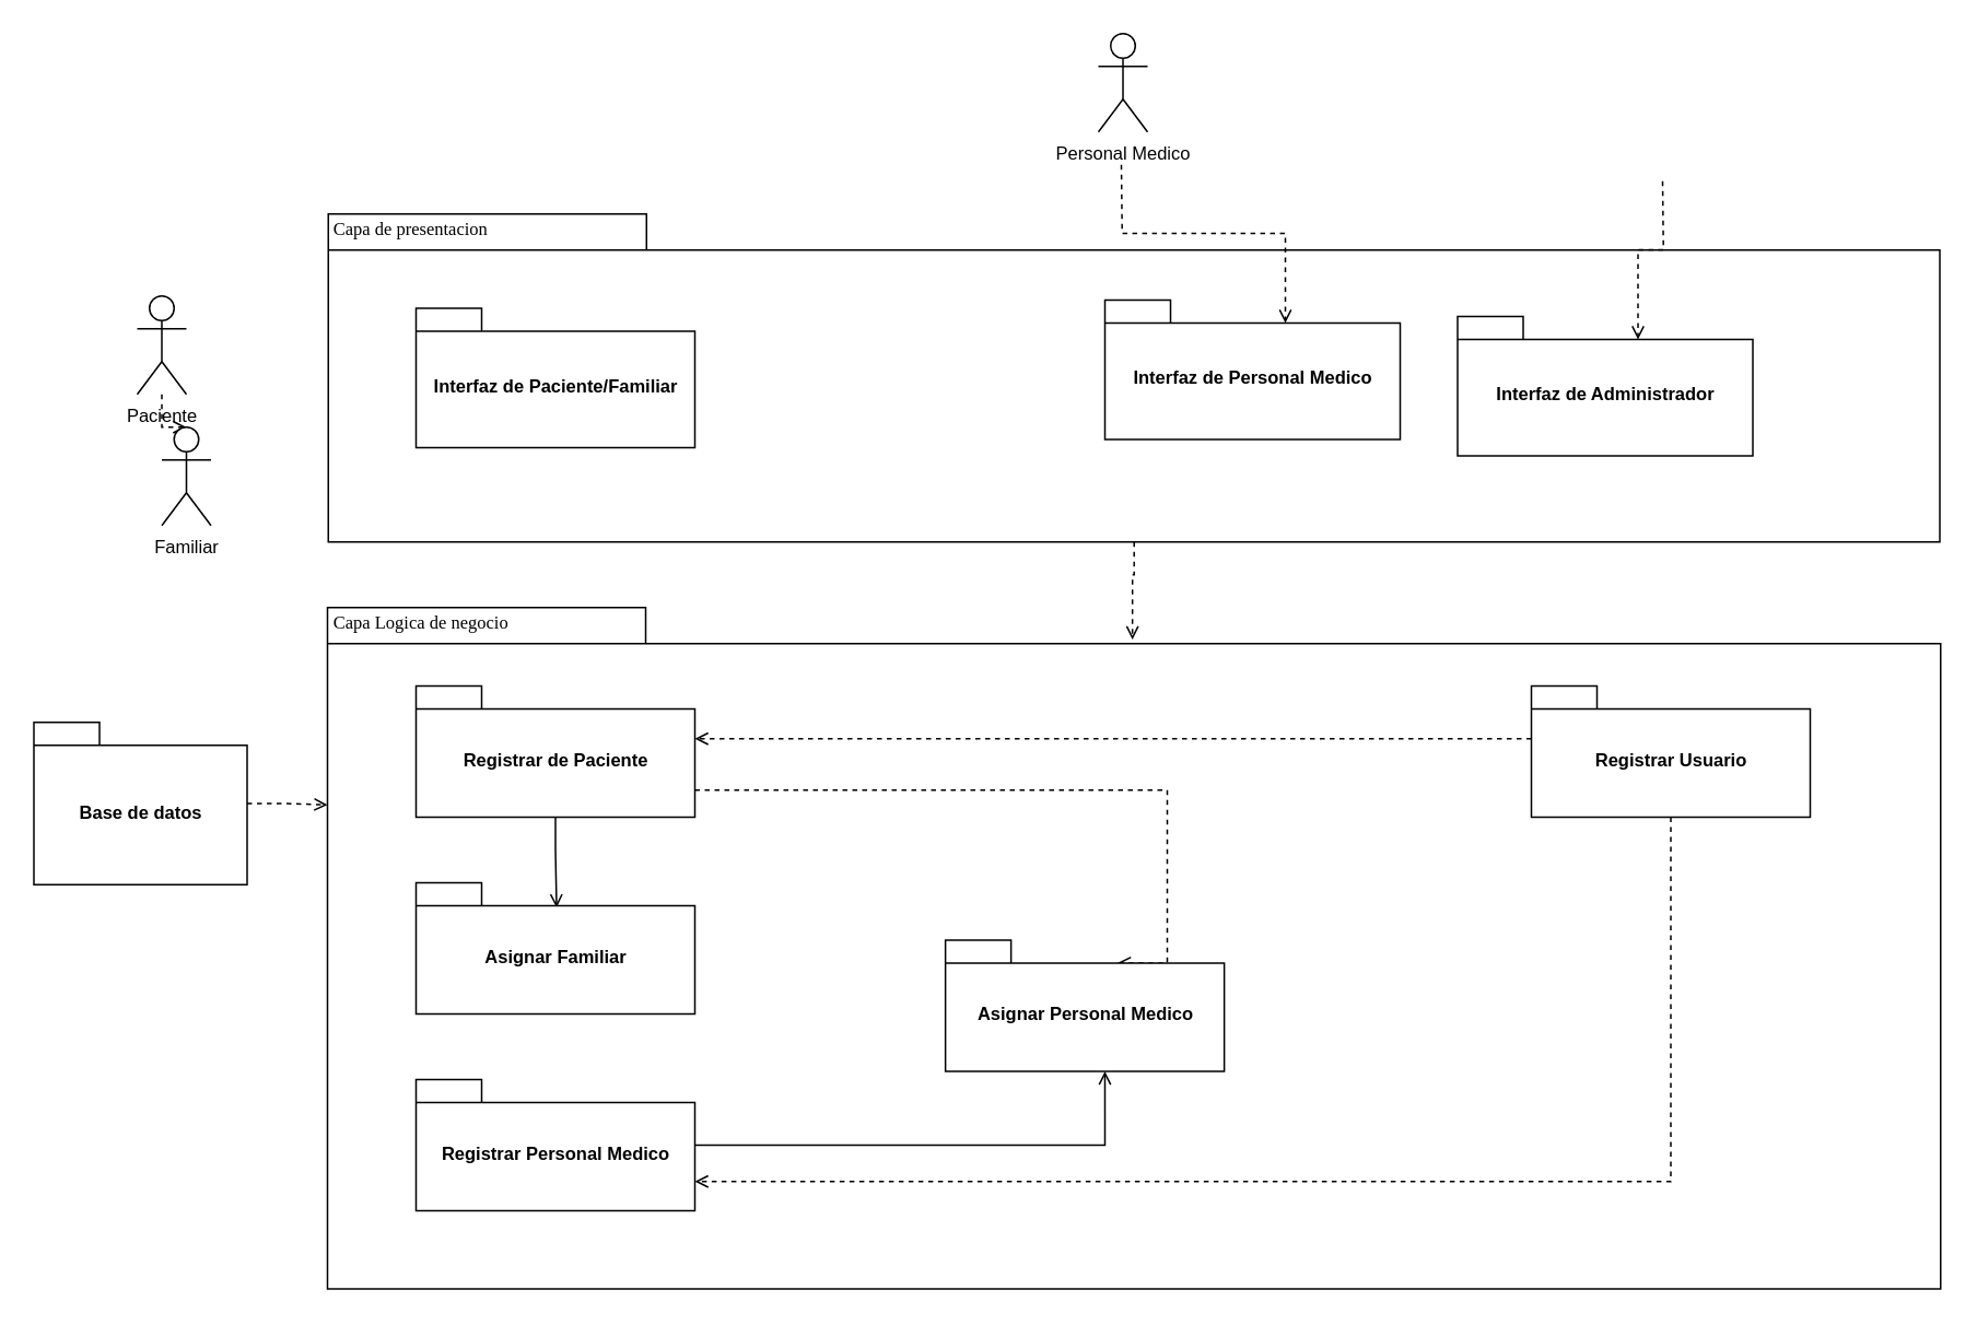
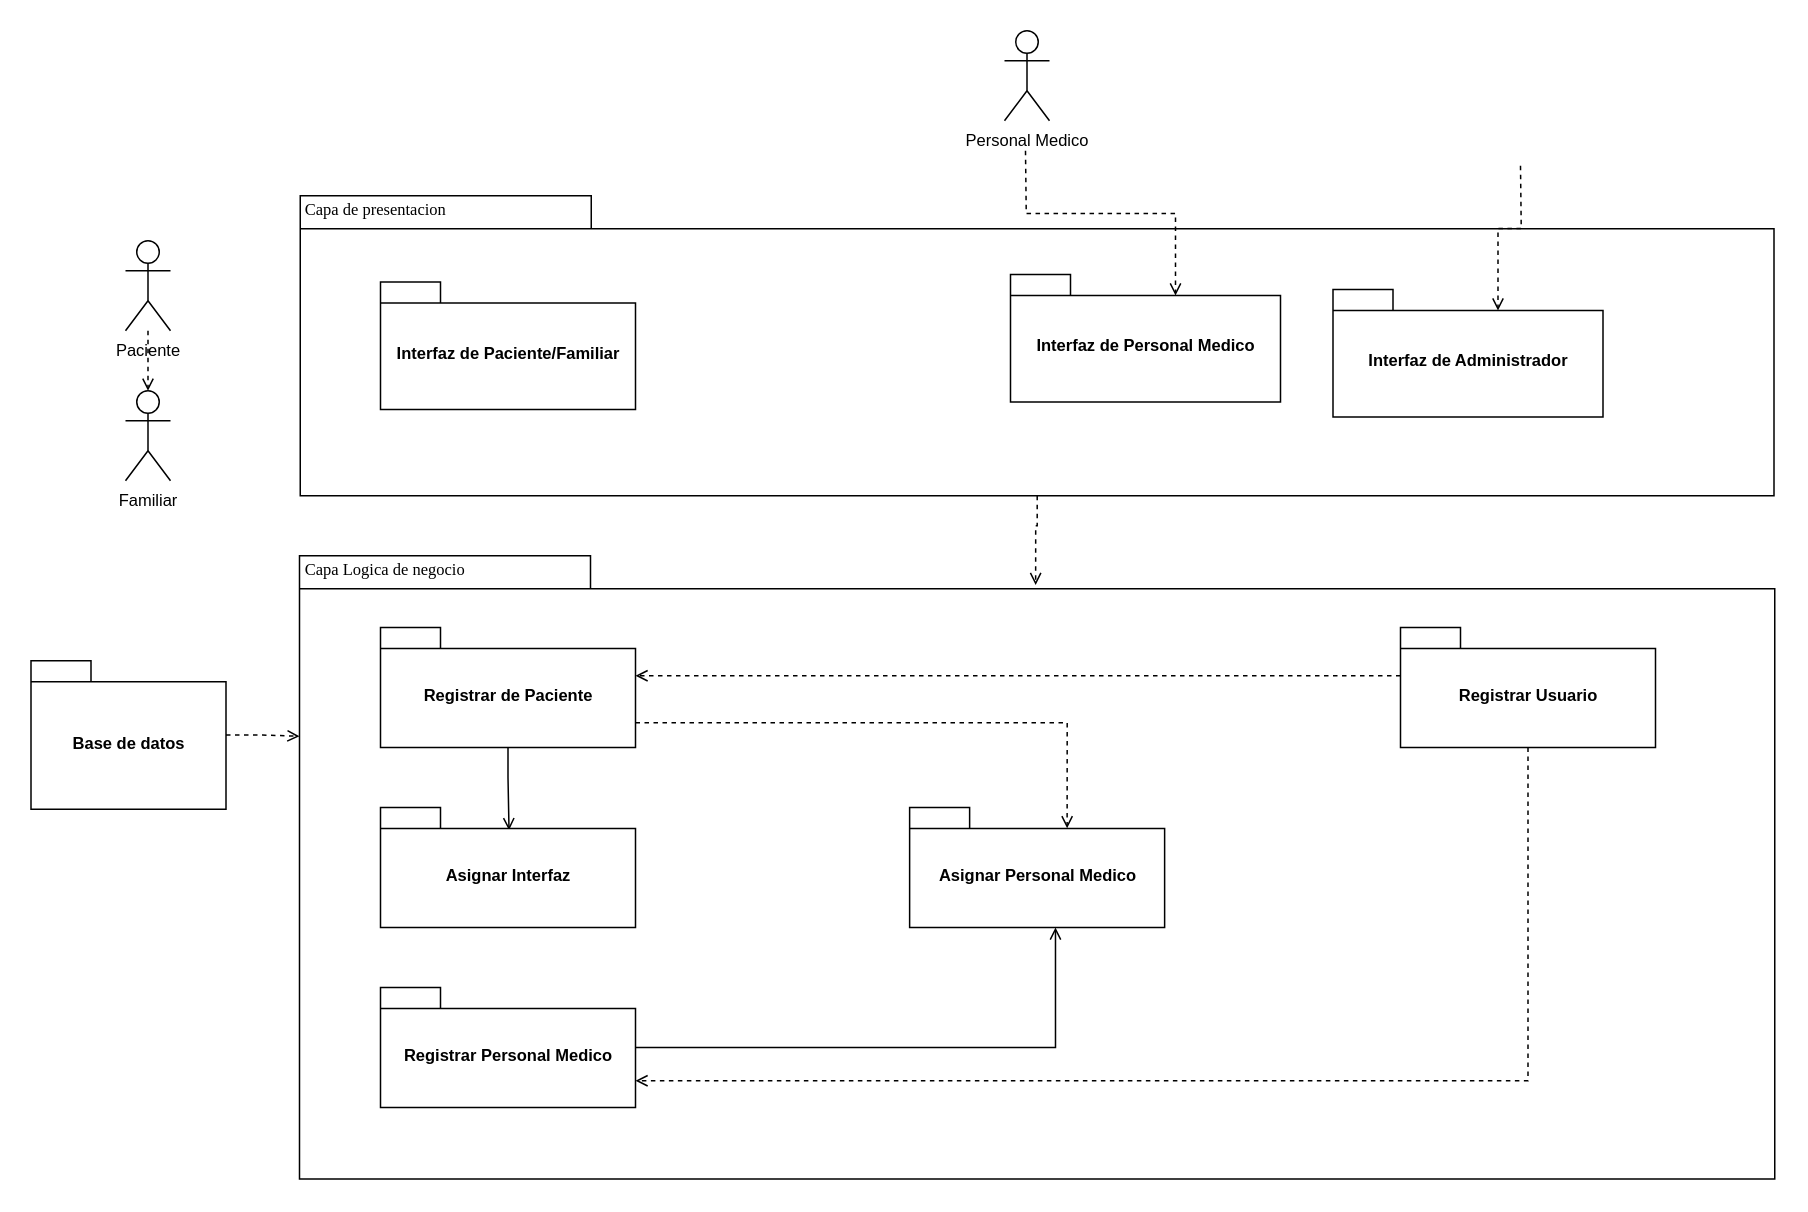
- <mxCell id="23" value="Paciente" style="shape=umlActor;verticalLabelPosition=bottom;verticalAlign=top;html=1;fontSize=11;" vertex="1" parent="1"><mxGeometry x="83" y="180" width="30" height="60" as="geometry" /></mxCell>
+ <mxCell id="23" value="Paciente" style="shape=umlActor;verticalLabelPosition=bottom;verticalAlign=top;html=1;fontSize=11;" vertex="1" parent="1"><mxGeometry x="83" y="160" width="30" height="60" as="geometry" /></mxCell>
- <mxCell id="24" value="Familiar" style="shape=umlActor;verticalLabelPosition=bottom;verticalAlign=top;html=1;fontSize=11;" vertex="1" parent="1"><mxGeometry x="98" y="260" width="30" height="60" as="geometry" /></mxCell>
+ <mxCell id="24" value="Familiar" style="shape=umlActor;verticalLabelPosition=bottom;verticalAlign=top;html=1;fontSize=11;" vertex="1" parent="1"><mxGeometry x="83" y="260" width="30" height="60" as="geometry" /></mxCell>
- <mxCell id="20" value="Asignar Familiar" style="shape=folder;fontStyle=1;spacingTop=10;tabWidth=40;tabHeight=14;tabPosition=left;html=1;fontSize=11;" vertex="1" parent="1"><mxGeometry x="253" y="537.75" width="170" height="80" as="geometry" /></mxCell>
+ <mxCell id="20" value="Asignar Interfaz" style="shape=folder;fontStyle=1;spacingTop=10;tabWidth=40;tabHeight=14;tabPosition=left;html=1;fontSize=11;" vertex="1" parent="1"><mxGeometry x="253" y="537.75" width="170" height="80" as="geometry" /></mxCell>
- <mxCell id="21" value="Asignar Personal Medico" style="shape=folder;fontStyle=1;spacingTop=10;tabWidth=40;tabHeight=14;tabPosition=left;html=1;fontSize=11;" vertex="1" parent="1"><mxGeometry x="575.75" y="572.75" width="170" height="80" as="geometry" /></mxCell>
+ <mxCell id="21" value="Asignar Personal Medico" style="shape=folder;fontStyle=1;spacingTop=10;tabWidth=40;tabHeight=14;tabPosition=left;html=1;fontSize=11;" vertex="1" parent="1"><mxGeometry x="605.75" y="537.75" width="170" height="80" as="geometry" /></mxCell>
